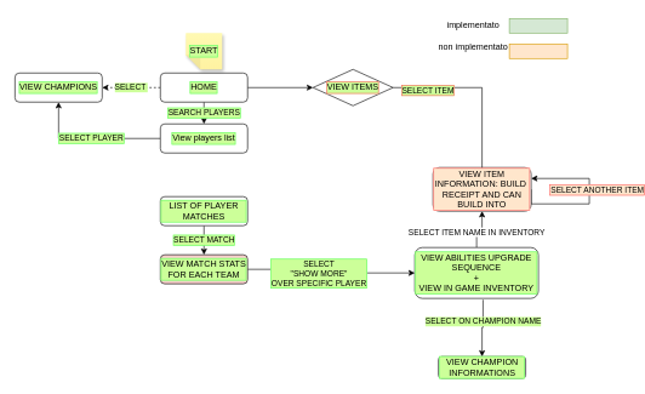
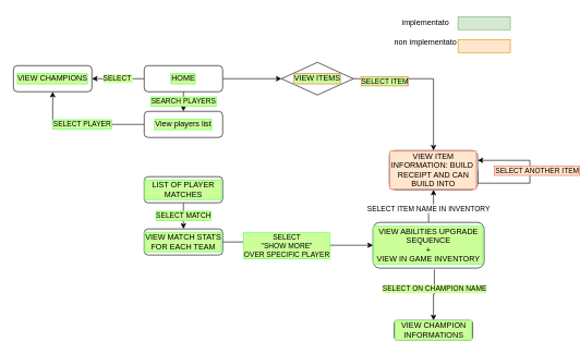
- <mxCell id="26" value="START" style="shape=note;whiteSpace=wrap;html=1;backgroundOutline=1;fontColor=#000000;darkOpacity=0.05;fillColor=#FFF9B2;strokeColor=none;fillStyle=solid;direction=west;gradientDirection=north;gradientColor=#FFF2A1;shadow=1;size=20;pointerEvents=1;labelBackgroundColor=#CCFF99;labelBorderColor=#66FF66;" vertex="1" parent="1"><mxGeometry x="255" y="45" width="50" height="50" as="geometry" /></mxCell>
- <mxCell id="20" value="SELECT&amp;nbsp;" style="edgeStyle=orthogonalEdgeStyle;rounded=0;orthogonalLoop=1;jettySize=auto;html=1;labelBackgroundColor=#CCFF99;dashed=1;" edge="1" parent="1" source="21" target="25"><mxGeometry relative="1" as="geometry" /></mxCell>
+ <mxCell id="20" value="SELECT&amp;nbsp;" style="edgeStyle=orthogonalEdgeStyle;rounded=0;orthogonalLoop=1;jettySize=auto;html=1;labelBackgroundColor=#CCFF99;" edge="1" parent="1" source="21" target="25"><mxGeometry relative="1" as="geometry" /></mxCell>
- <mxCell id="22" style="edgeStyle=orthogonalEdgeStyle;rounded=0;orthogonalLoop=1;jettySize=auto;html=1;entryX=0.5;entryY=0;entryDx=0;entryDy=0;labelBorderColor=#FF6666;endArrow=none;" edge="1" parent="1" source="24" target="17"><mxGeometry relative="1" as="geometry" /></mxCell>
+ <mxCell id="22" style="edgeStyle=orthogonalEdgeStyle;rounded=0;orthogonalLoop=1;jettySize=auto;html=1;entryX=0.5;entryY=0;entryDx=0;entryDy=0;labelBorderColor=#FF6666;" edge="1" parent="1" source="24" target="17"><mxGeometry relative="1" as="geometry" /></mxCell>
- <mxCell id="10" value="VIEW MATCH STATS&lt;br&gt;FOR EACH TEAM" style="rounded=1;whiteSpace=wrap;html=1;fontSize=12;glass=0;strokeWidth=1;shadow=0;labelBackgroundColor=#CCFF99;labelBorderColor=#66FF66;fillColor=#f8cecc;" vertex="1" parent="1"><mxGeometry x="220" y="350" width="120" height="40" as="geometry" /></mxCell>
+ <mxCell id="10" value="VIEW MATCH STATS&lt;br&gt;FOR EACH TEAM" style="rounded=1;whiteSpace=wrap;html=1;fontSize=12;glass=0;strokeWidth=1;shadow=0;labelBackgroundColor=#CCFF99;labelBorderColor=#66FF66;" vertex="1" parent="1"><mxGeometry x="220" y="350" width="120" height="40" as="geometry" /></mxCell>
